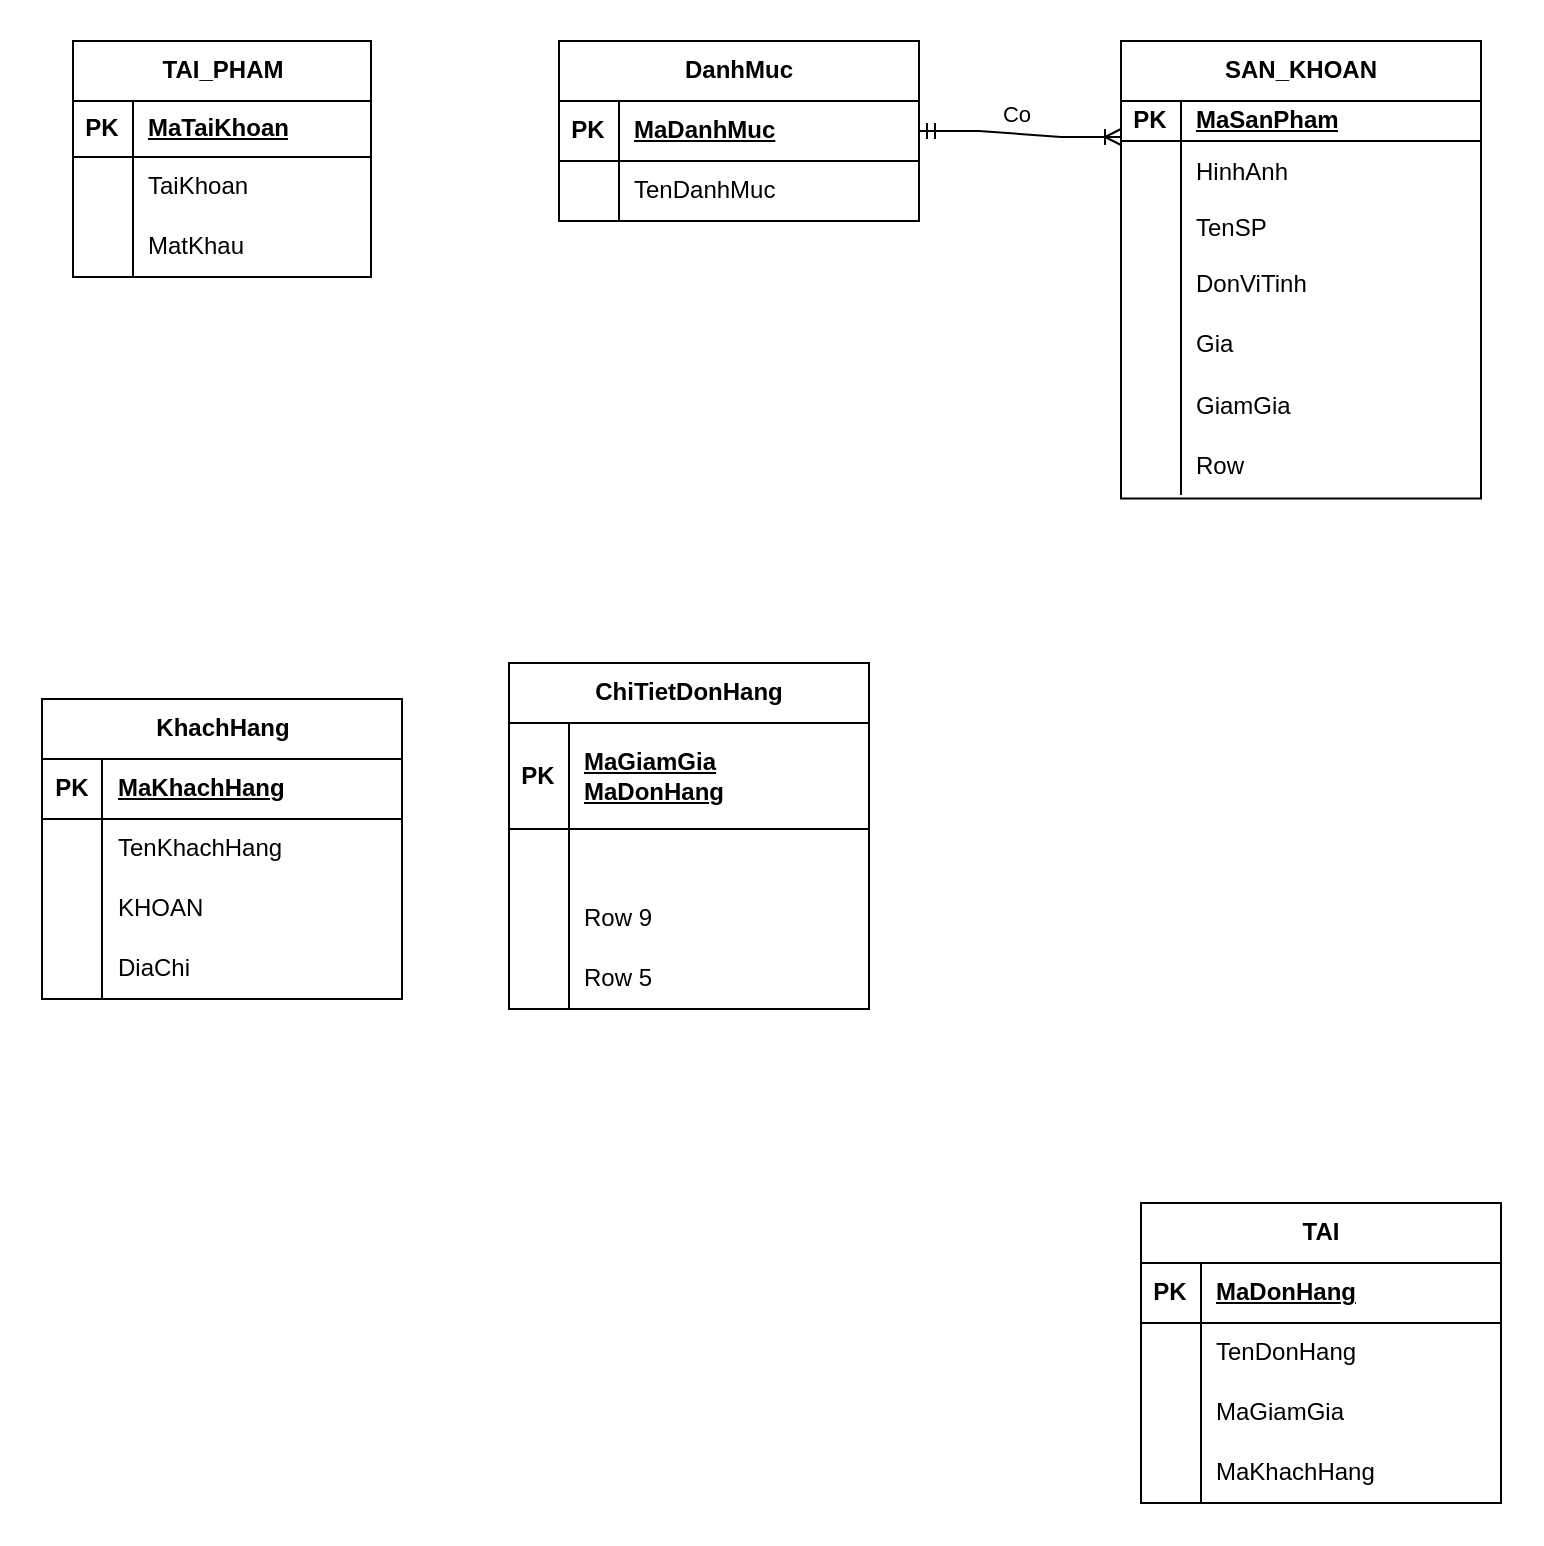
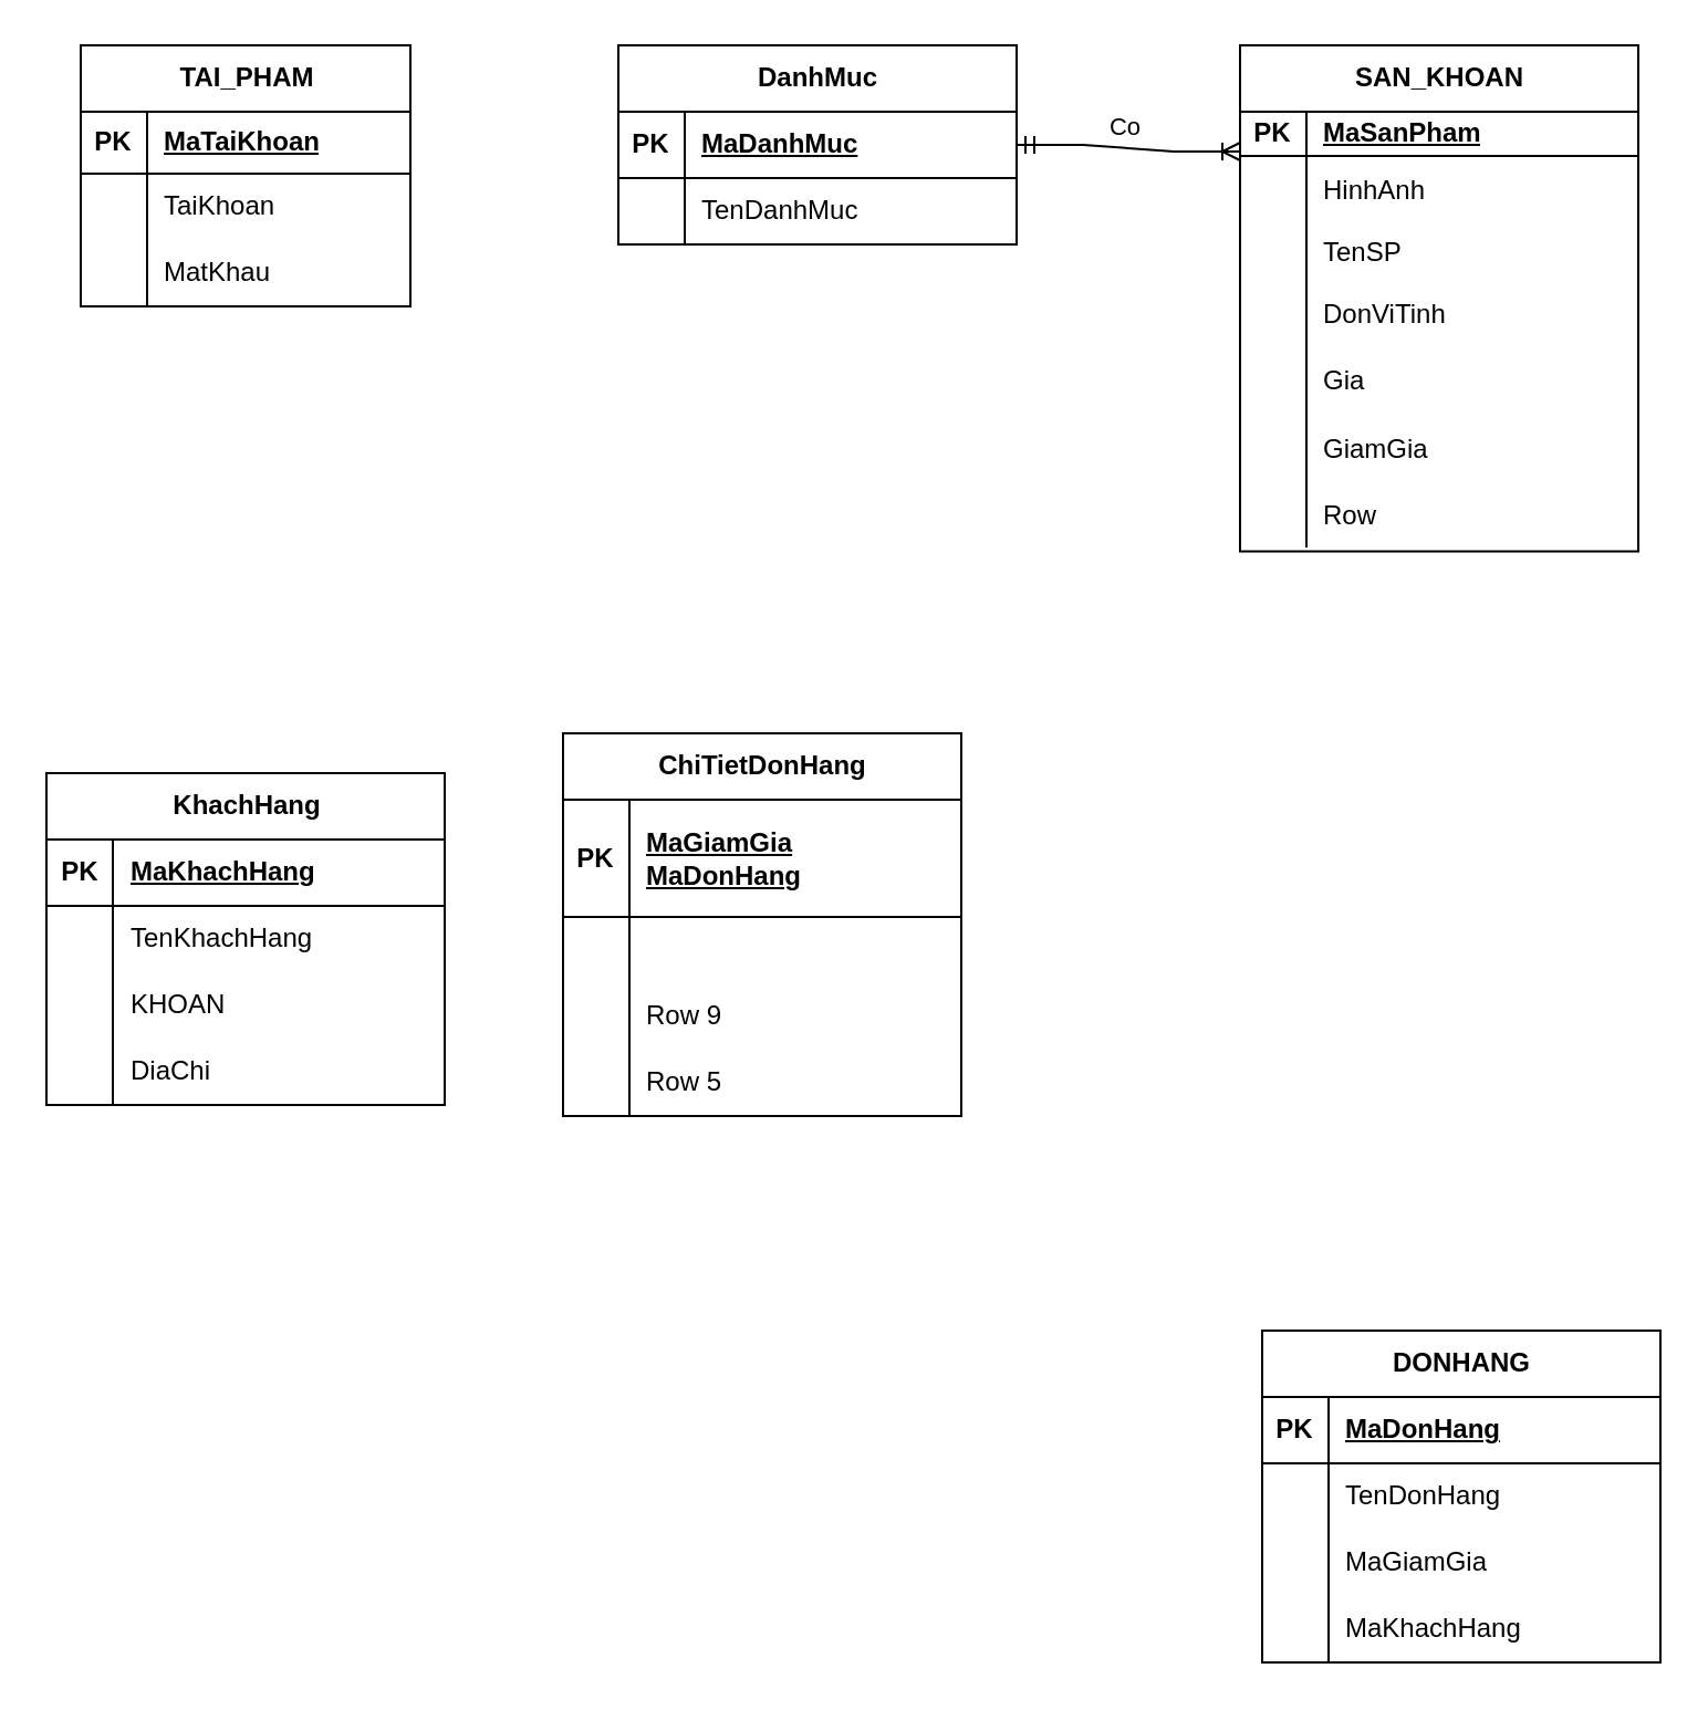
- <mxCell id="47" value="TAI" style="shape=table;startSize=30;container=1;collapsible=1;childLayout=tableLayout;fixedRows=1;rowLines=0;fontStyle=1;align=center;resizeLast=1;html=1;" vertex="1" parent="1"><mxGeometry x="570" y="601" width="180" height="150" as="geometry" /></mxCell>
+ <mxCell id="47" value="DONHANG" style="shape=table;startSize=30;container=1;collapsible=1;childLayout=tableLayout;fixedRows=1;rowLines=0;fontStyle=1;align=center;resizeLast=1;html=1;" vertex="1" parent="1"><mxGeometry x="570" y="601" width="180" height="150" as="geometry" /></mxCell>
